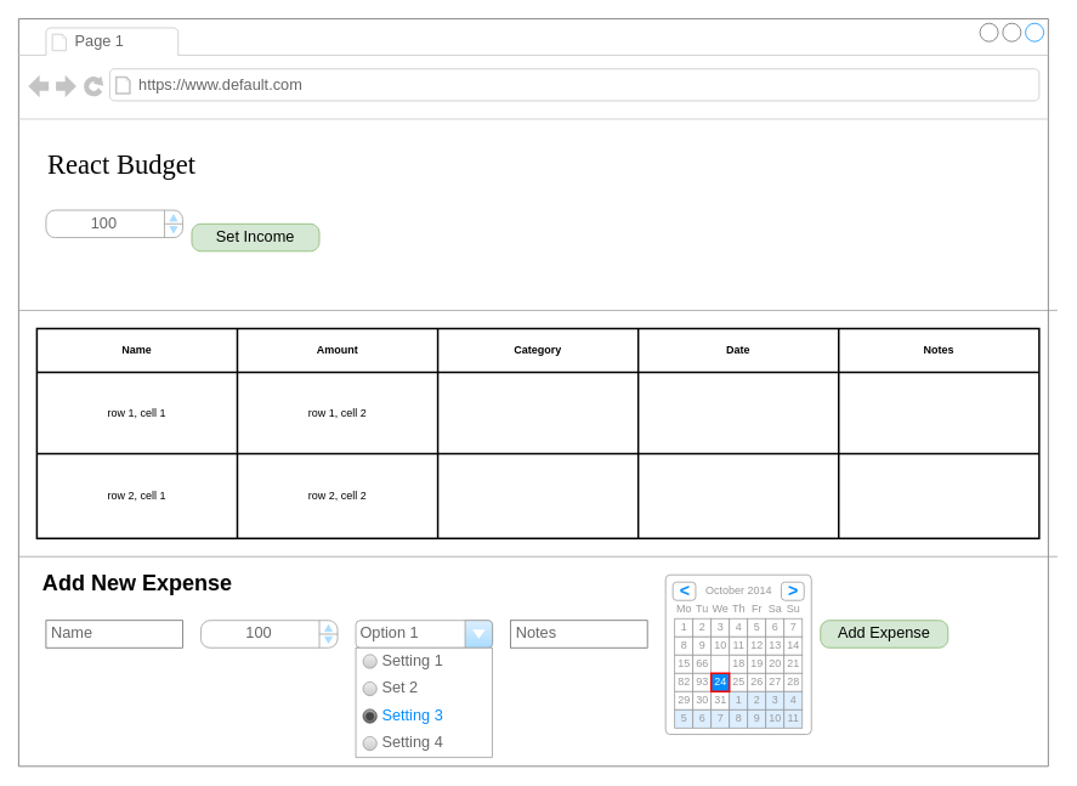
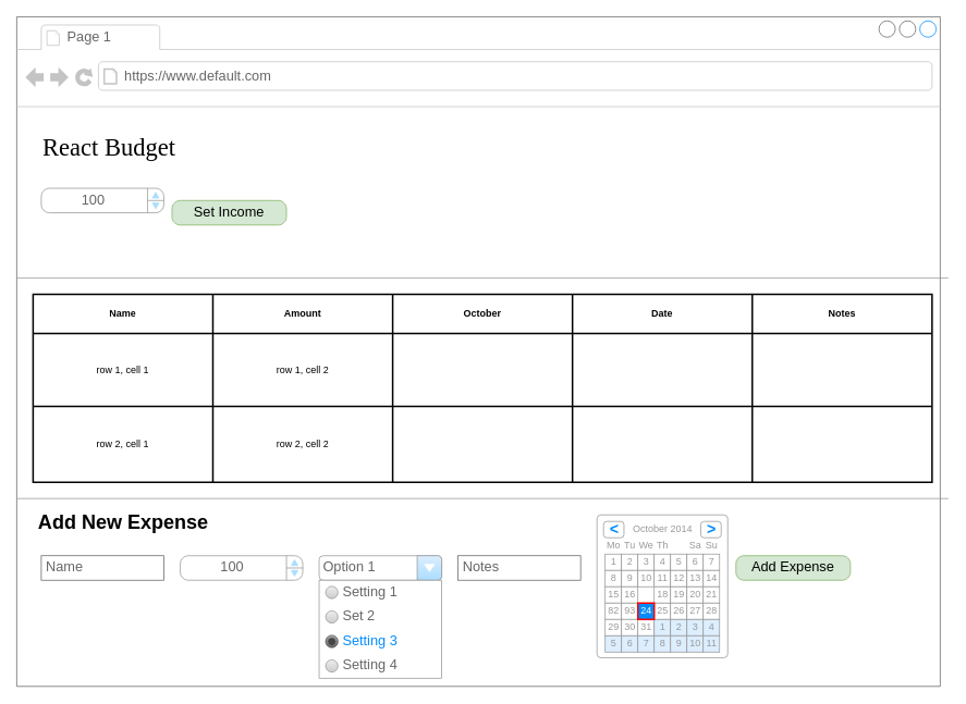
- <mxCell id="78" value="Category" style="shape=partialRectangle;html=1;whiteSpace=wrap;connectable=0;fillColor=none;top=0;left=0;bottom=0;right=0;overflow=hidden;fontStyle=1" vertex="1" parent="75"><mxGeometry x="440" width="220" height="48" as="geometry"><mxRectangle width="220" height="48" as="alternateBounds" /></mxGeometry></mxCell>
+ <mxCell id="78" value="October" style="shape=partialRectangle;html=1;whiteSpace=wrap;connectable=0;fillColor=none;top=0;left=0;bottom=0;right=0;overflow=hidden;fontStyle=1" vertex="1" parent="75"><mxGeometry x="440" width="220" height="48" as="geometry"><mxRectangle width="220" height="48" as="alternateBounds" /></mxGeometry></mxCell>
- <mxCell id="30" value="Fr" style="strokeWidth=1;shadow=0;dashed=0;align=center;html=1;shape=mxgraph.mockup.forms.anchor;fontColor=#999999;" vertex="1" parent="22"><mxGeometry x="90" y="28" width="20" height="20" as="geometry" /></mxCell>
- <mxCell id="48" value="66" style="strokeWidth=1;shadow=0;dashed=0;align=center;html=1;shape=mxgraph.mockup.forms.rrect;rSize=0;strokeColor=#999999;fontColor=#999999;" vertex="1" parent="22"><mxGeometry x="30" y="88" width="20" height="20" as="geometry" /></mxCell>
+ <mxCell id="48" value="16" style="strokeWidth=1;shadow=0;dashed=0;align=center;html=1;shape=mxgraph.mockup.forms.rrect;rSize=0;strokeColor=#999999;fontColor=#999999;" vertex="1" parent="22"><mxGeometry x="30" y="88" width="20" height="20" as="geometry" /></mxCell>
